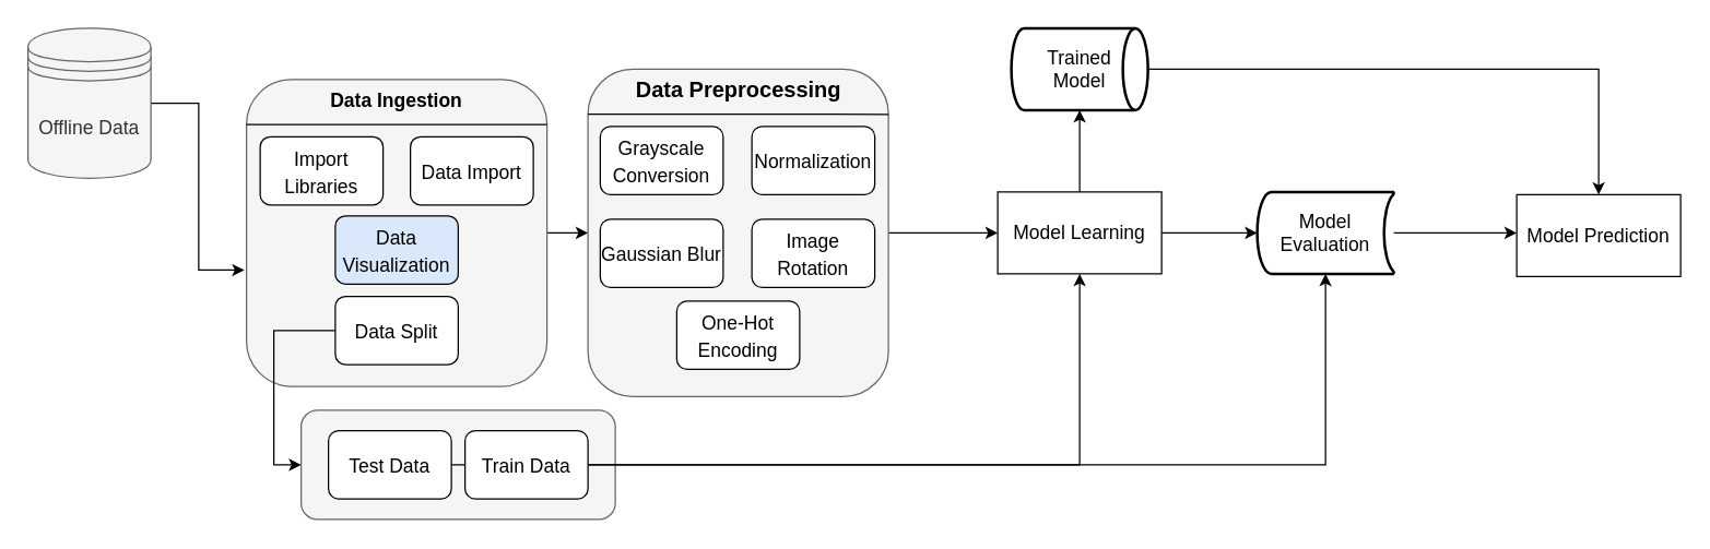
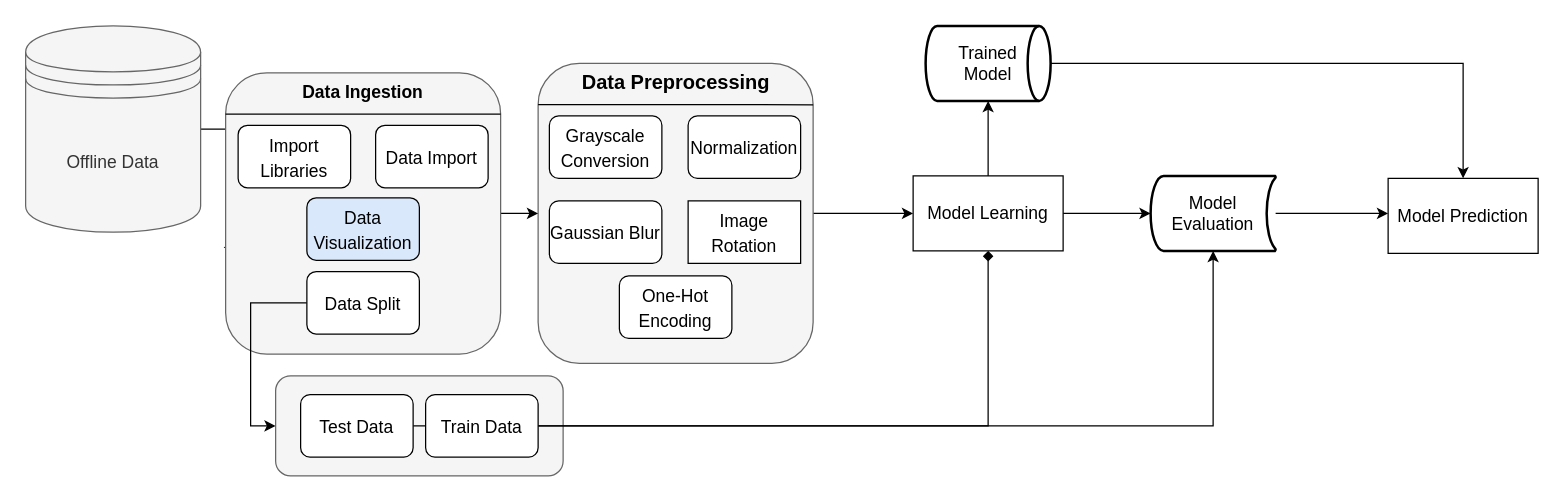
- <mxCell id="3" value="&lt;font style=&quot;font-size: 14px&quot;&gt;Offline Data&lt;/font&gt;" style="shape=datastore;whiteSpace=wrap;html=1;fillColor=#f5f5f5;strokeColor=#666666;fontColor=#333333;" vertex="1" parent="1"><mxGeometry x="20" y="20" width="90" height="110" as="geometry" /></mxCell>
+ <mxCell id="3" value="&lt;font style=&quot;font-size: 14px&quot;&gt;Offline Data&lt;/font&gt;" style="shape=datastore;whiteSpace=wrap;html=1;fillColor=#f5f5f5;strokeColor=#666666;fontColor=#333333;" vertex="1" parent="1"><mxGeometry x="20" y="20" width="140" height="165" as="geometry" /></mxCell>
- <mxCell id="11" value="&lt;font style=&quot;font-size: 14px&quot;&gt;Image Rotation&lt;/font&gt;" style="rounded=1;whiteSpace=wrap;html=1;fontSize=16;" vertex="1" parent="1"><mxGeometry x="550" y="160" width="90" height="50" as="geometry" /></mxCell>
+ <mxCell id="11" value="&lt;font style=&quot;font-size: 14px&quot;&gt;Image Rotation&lt;/font&gt;" style="whiteSpace=wrap;html=1;fontSize=16;rounded=0;" vertex="1" parent="1"><mxGeometry x="550" y="160" width="90" height="50" as="geometry" /></mxCell>
- <mxCell id="30" style="edgeStyle=orthogonalEdgeStyle;rounded=0;orthogonalLoop=1;jettySize=auto;html=1;exitX=1;exitY=0.5;exitDx=0;exitDy=0;entryX=0.5;entryY=1;entryDx=0;entryDy=0;fontSize=14;" edge="1" parent="1" source="31" target="15"><mxGeometry relative="1" as="geometry" /></mxCell>
+ <mxCell id="30" style="edgeStyle=orthogonalEdgeStyle;rounded=0;orthogonalLoop=1;jettySize=auto;html=1;exitX=1;exitY=0.5;exitDx=0;exitDy=0;entryX=0.5;entryY=1;entryDx=0;entryDy=0;fontSize=14;endArrow=diamond;" edge="1" parent="1" source="31" target="15"><mxGeometry relative="1" as="geometry" /></mxCell>
